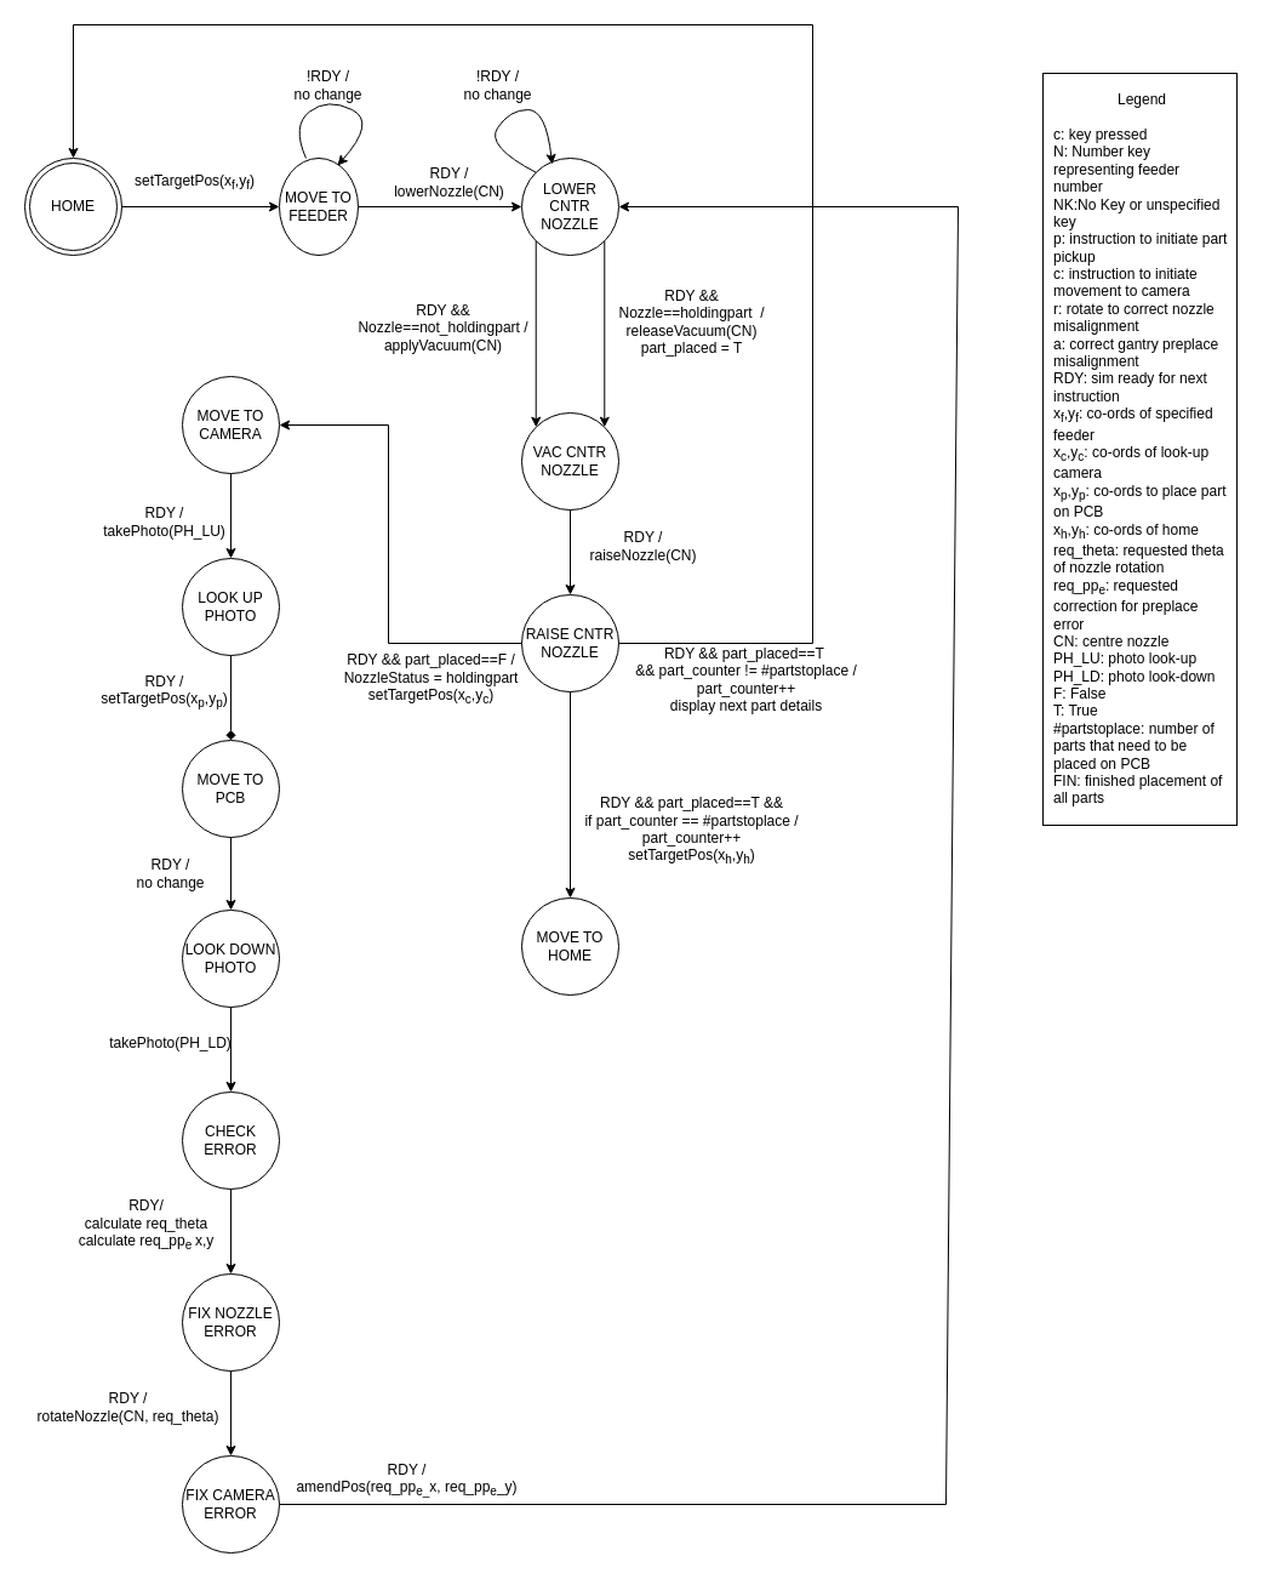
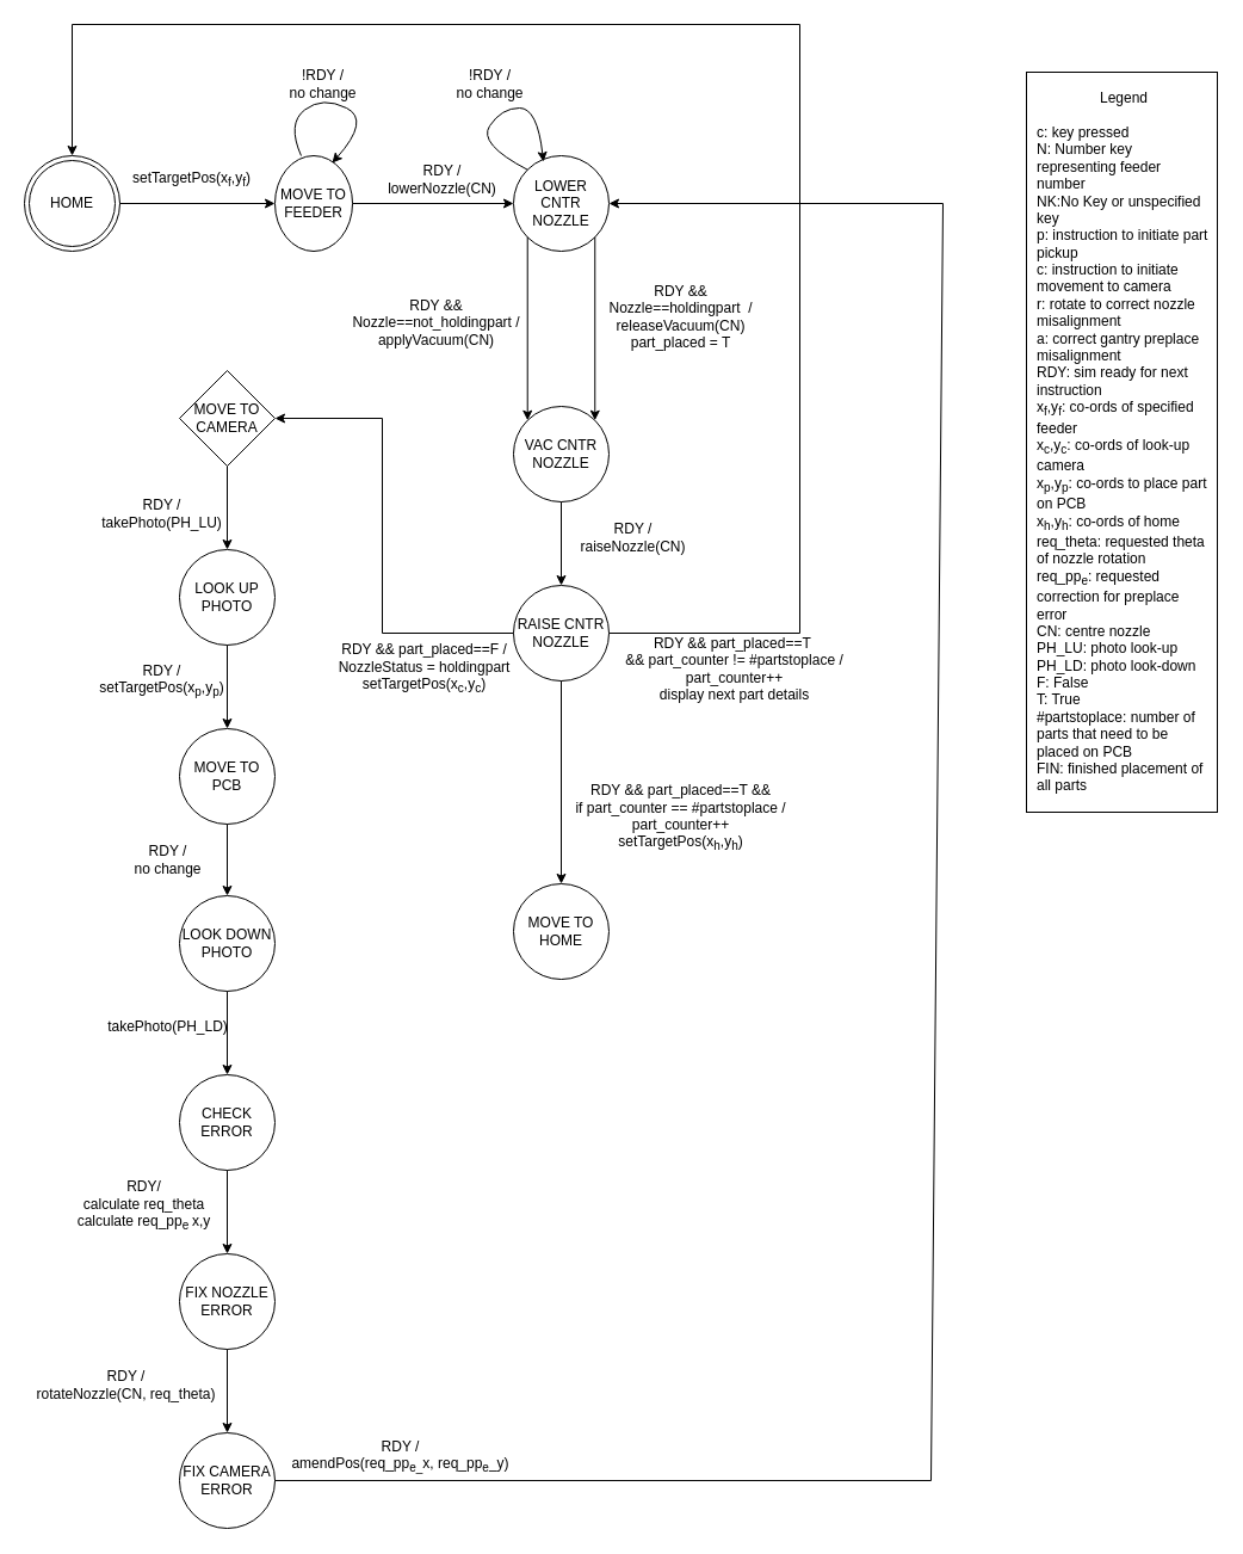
- <mxCell id="21" value="MOVE TO CAMERA" style="ellipse;whiteSpace=wrap;html=1;aspect=fixed;fillColor=none;" parent="1" vertex="1"><mxGeometry x="150" y="310" width="80" height="80" as="geometry" /></mxCell>
+ <mxCell id="21" value="MOVE TO CAMERA" style="rhombus;whiteSpace=wrap;html=1;aspect=fixed;fillColor=none;" parent="1" vertex="1"><mxGeometry x="150" y="310" width="80" height="80" as="geometry" /></mxCell>
- <mxCell id="26" value="" style="endArrow=diamond;html=1;rounded=0;exitX=0.5;exitY=1;exitDx=0;exitDy=0;entryX=0.5;entryY=0;entryDx=0;entryDy=0;" parent="1" source="23" target="25" edge="1"><mxGeometry width="50" height="50" relative="1" as="geometry"><mxPoint x="470" y="340" as="sourcePoint" /><mxPoint x="520" y="290" as="targetPoint" /></mxGeometry></mxCell>
+ <mxCell id="26" value="" style="endArrow=classic;html=1;rounded=0;exitX=0.5;exitY=1;exitDx=0;exitDy=0;entryX=0.5;entryY=0;entryDx=0;entryDy=0;" parent="1" source="23" target="25" edge="1"><mxGeometry width="50" height="50" relative="1" as="geometry"><mxPoint x="470" y="340" as="sourcePoint" /><mxPoint x="520" y="290" as="targetPoint" /></mxGeometry></mxCell>
